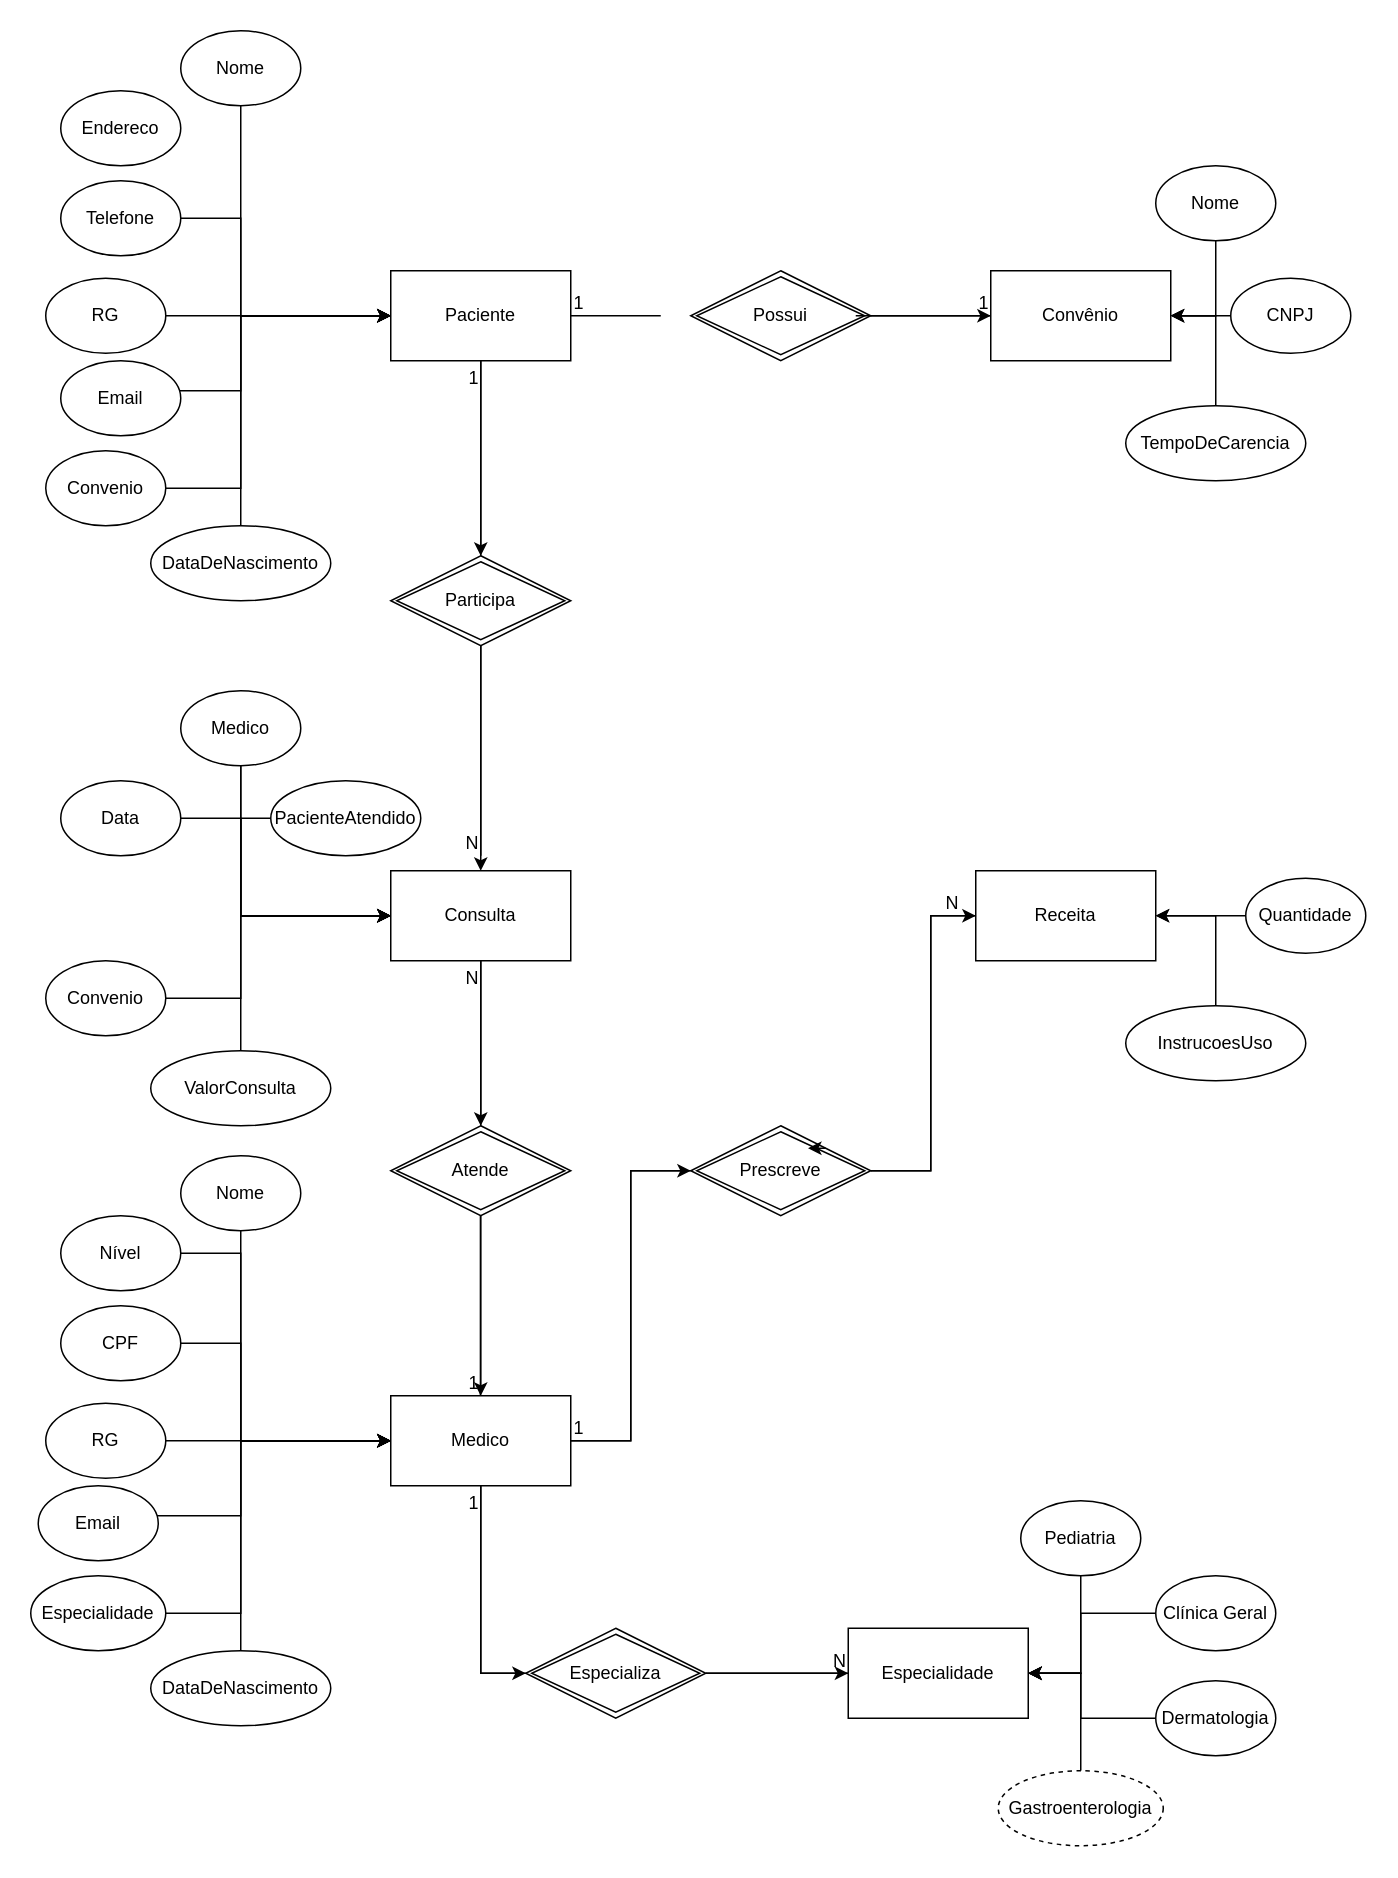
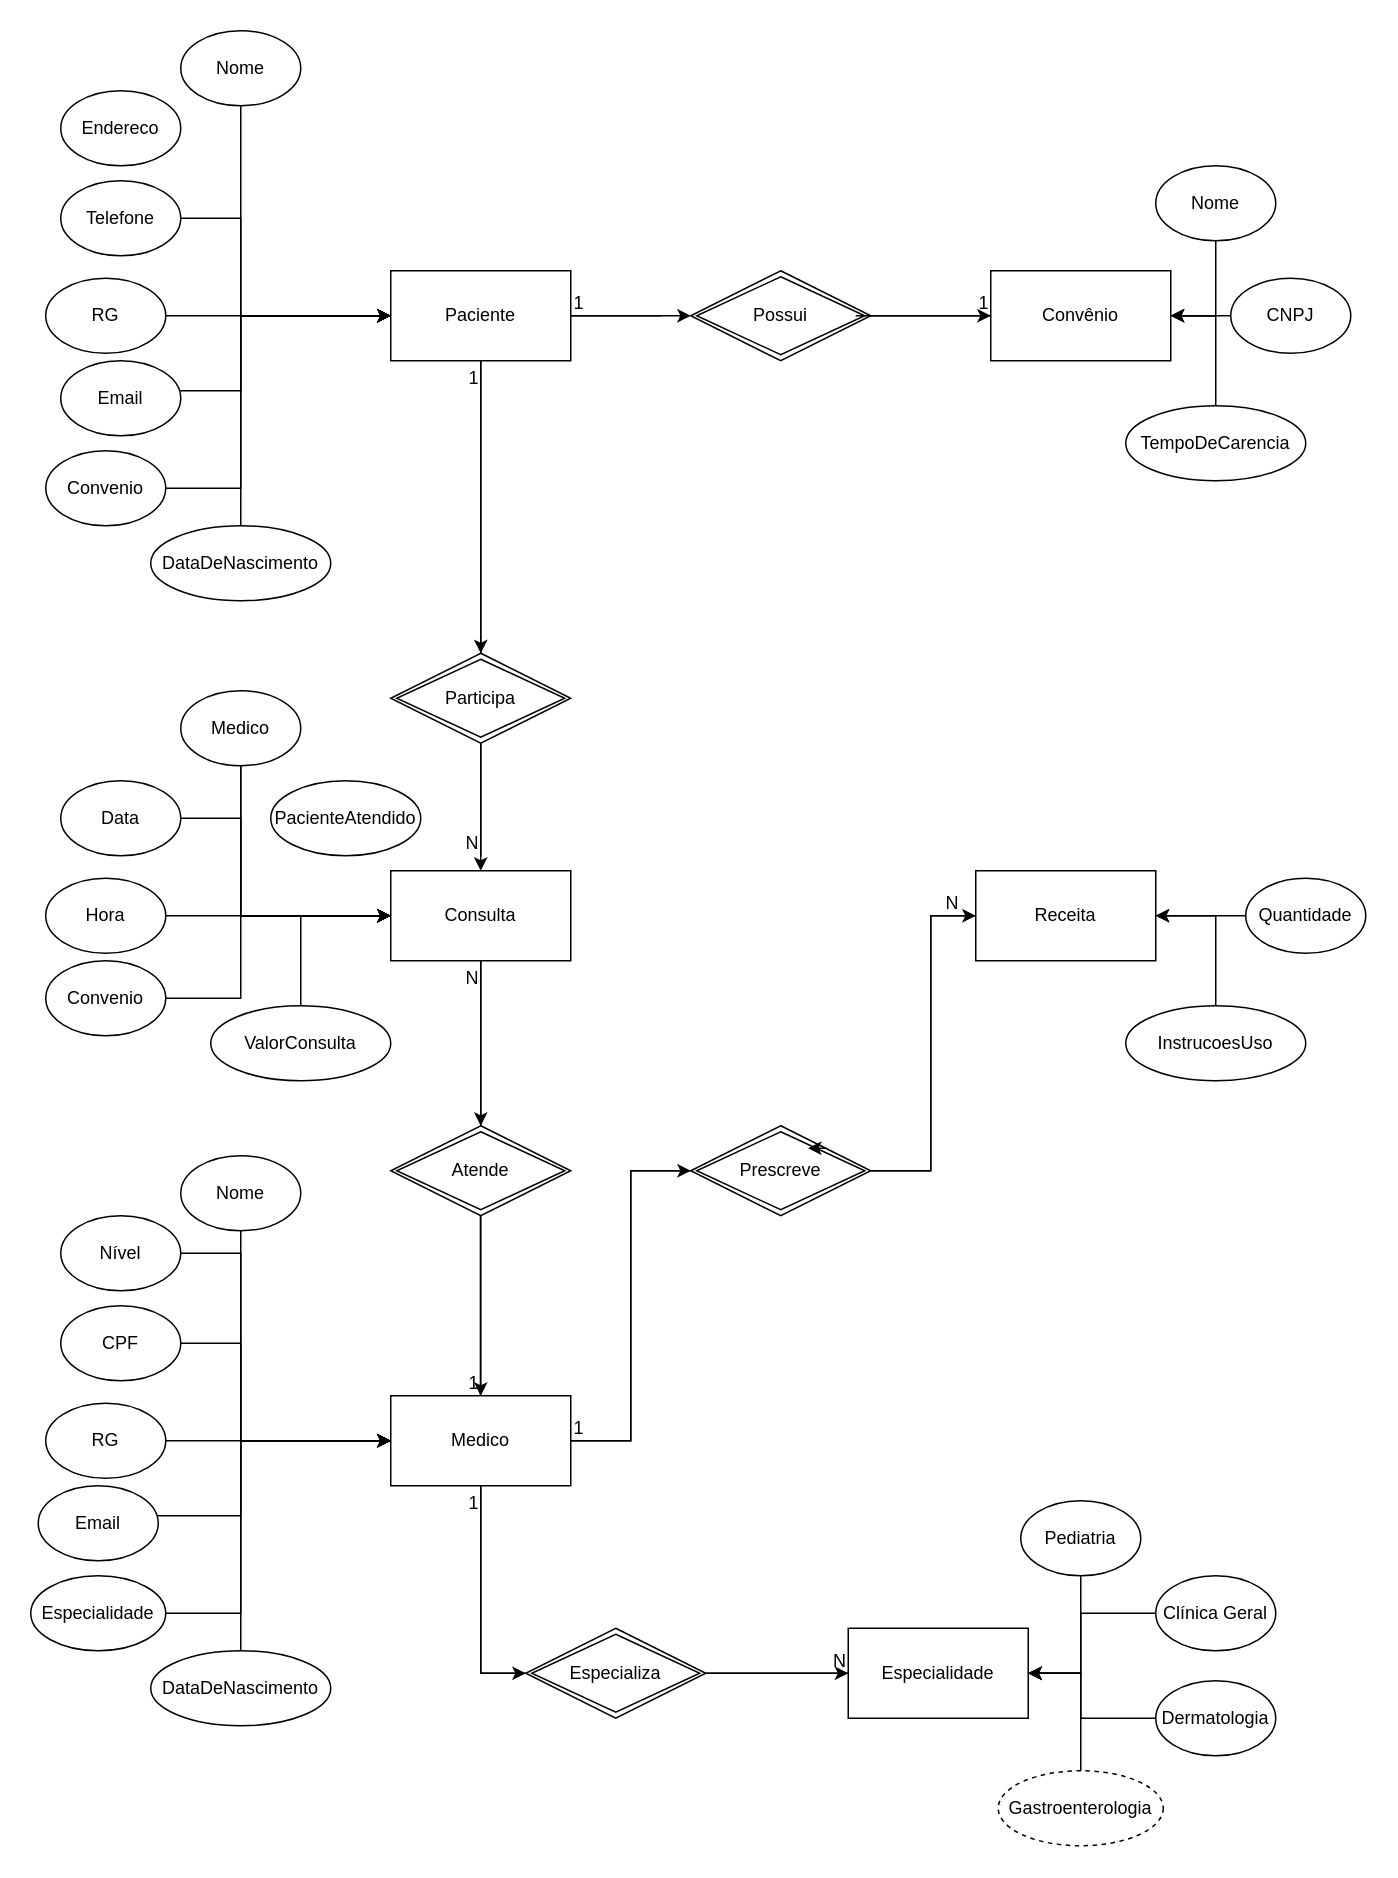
+ <mxCell id="8" value="" style="edgeStyle=orthogonalEdgeStyle;rounded=0;orthogonalLoop=1;jettySize=auto;html=1;entryX=0;entryY=0.5;entryDx=0;entryDy=0;exitX=1;exitY=0.5;exitDx=0;exitDy=0;" parent="1" source="4" target="9" edge="1"><mxGeometry relative="1" as="geometry"><mxPoint x="430" y="220" as="sourcePoint" /><mxPoint x="660" y="210" as="targetPoint" /></mxGeometry></mxCell>
- <mxCell id="43" value="Participa" style="shape=rhombus;double=1;perimeter=rhombusPerimeter;whiteSpace=wrap;html=1;align=center;" parent="1" vertex="1"><mxGeometry x="260" y="370" width="120" height="60" as="geometry" /></mxCell>
+ <mxCell id="43" value="Participa" style="shape=rhombus;double=1;perimeter=rhombusPerimeter;whiteSpace=wrap;html=1;align=center;" parent="1" vertex="1"><mxGeometry x="260" y="435" width="120" height="60" as="geometry" /></mxCell>
- <mxCell id="33" style="edgeStyle=orthogonalEdgeStyle;rounded=0;orthogonalLoop=1;jettySize=auto;html=1;exitX=0;exitY=0.5;exitDx=0;exitDy=0;entryX=0;entryY=0.5;entryDx=0;entryDy=0;" parent="1" source="34" target="28" edge="1"><mxGeometry relative="1" as="geometry" /></mxCell>
+ <mxCell id="40" value="Hora" style="ellipse;whiteSpace=wrap;html=1;" parent="1" vertex="1"><mxGeometry x="30" y="585" width="80" height="50" as="geometry" /></mxCell>
+ <mxCell id="39" style="edgeStyle=orthogonalEdgeStyle;rounded=0;orthogonalLoop=1;jettySize=auto;html=1;exitX=1;exitY=0.5;exitDx=0;exitDy=0;" parent="1" source="40" target="28" edge="1"><mxGeometry relative="1" as="geometry"><Array as="points"><mxPoint x="260" y="610" /></Array></mxGeometry></mxCell>
- <mxCell id="38" value="ValorConsulta" style="ellipse;whiteSpace=wrap;html=1;" parent="1" vertex="1"><mxGeometry x="100" y="700" width="120" height="50" as="geometry" /></mxCell>
+ <mxCell id="38" value="ValorConsulta" style="ellipse;whiteSpace=wrap;html=1;" parent="1" vertex="1"><mxGeometry x="140" y="670" width="120" height="50" as="geometry" /></mxCell>
